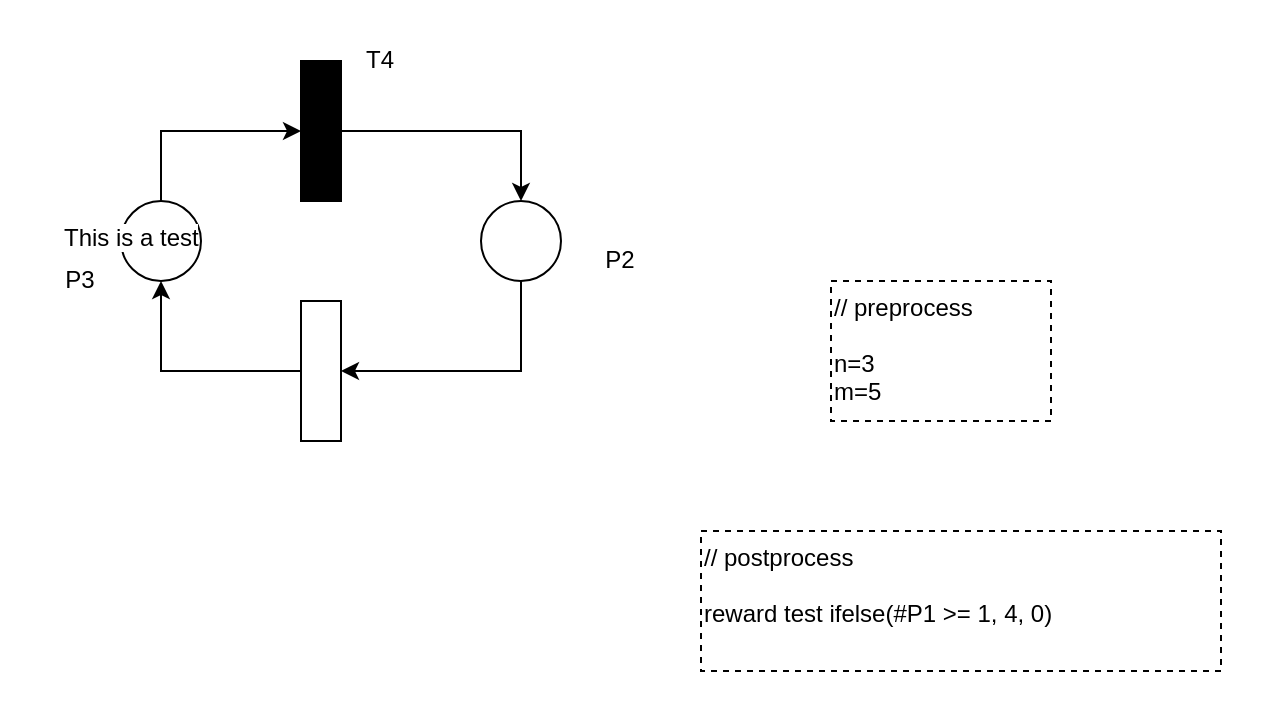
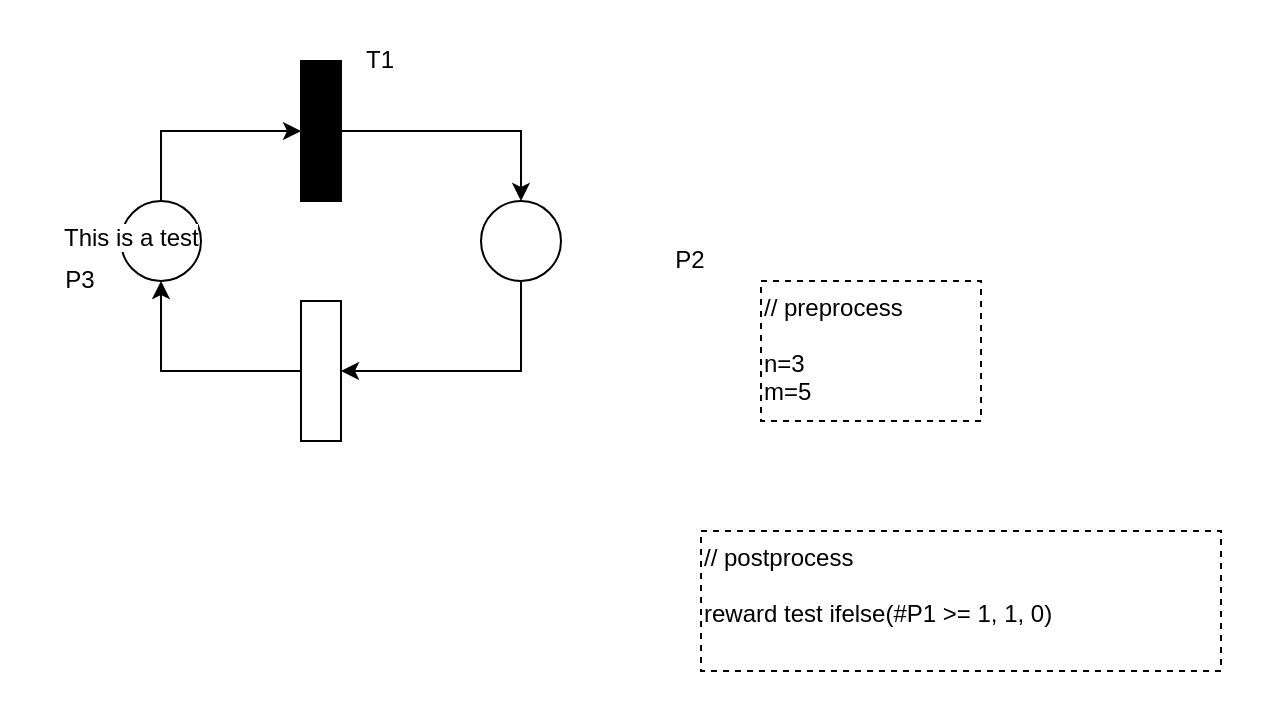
- <mxCell id="12" value="T4" style="text;html=1;strokeColor=none;fillColor=none;align=center;verticalAlign=middle;whiteSpace=wrap;rounded=0;" vertex="1" parent="1"><mxGeometry x="170" y="20" width="40" height="20" as="geometry" /></mxCell>
+ <mxCell id="12" value="T1" style="text;html=1;strokeColor=none;fillColor=none;align=center;verticalAlign=middle;whiteSpace=wrap;rounded=0;" vertex="1" parent="1"><mxGeometry x="170" y="20" width="40" height="20" as="geometry" /></mxCell>
- <mxCell id="11" value="P2" style="text;html=1;strokeColor=none;fillColor=none;align=center;verticalAlign=middle;whiteSpace=wrap;rounded=0;" vertex="1" parent="1"><mxGeometry x="290" y="120" width="40" height="20" as="geometry" /></mxCell>
+ <mxCell id="11" value="P2" style="text;html=1;strokeColor=none;fillColor=none;align=center;verticalAlign=middle;whiteSpace=wrap;rounded=0;" vertex="1" parent="1"><mxGeometry x="325" y="120" width="40" height="20" as="geometry" /></mxCell>
- <mxCell id="13" value="// preprocess&#10;&#10;n=3&#10;m=5" style="text;strokeColor=#000000;fillColor=none;align=left;verticalAlign=top;rounded=0;labelBorderColor=none;spacingTop=0;spacing=2;shadow=0;comic=0;dashed=1;" vertex="1" parent="1"><mxGeometry x="415" y="140" width="110" height="70" as="geometry" /></mxCell>
+ <mxCell id="13" value="// preprocess&#10;&#10;n=3&#10;m=5" style="text;strokeColor=#000000;fillColor=none;align=left;verticalAlign=top;rounded=0;labelBorderColor=none;spacingTop=0;spacing=2;shadow=0;comic=0;dashed=1;" vertex="1" parent="1"><mxGeometry x="380" y="140" width="110" height="70" as="geometry" /></mxCell>
- <mxCell id="14" value="// postprocess&#10;&#10;reward test ifelse(#P1 &gt;= 1, 4, 0)" style="text;strokeColor=#000000;fillColor=none;align=left;verticalAlign=top;rounded=0;labelBorderColor=none;spacingTop=0;spacing=2;shadow=0;comic=0;dashed=1;" vertex="1" parent="1"><mxGeometry x="350" y="265" width="260" height="70" as="geometry" /></mxCell>
+ <mxCell id="14" value="// postprocess&#10;&#10;reward test ifelse(#P1 &gt;= 1, 1, 0)" style="text;strokeColor=#000000;fillColor=none;align=left;verticalAlign=top;rounded=0;labelBorderColor=none;spacingTop=0;spacing=2;shadow=0;comic=0;dashed=1;" vertex="1" parent="1"><mxGeometry x="350" y="265" width="260" height="70" as="geometry" /></mxCell>
